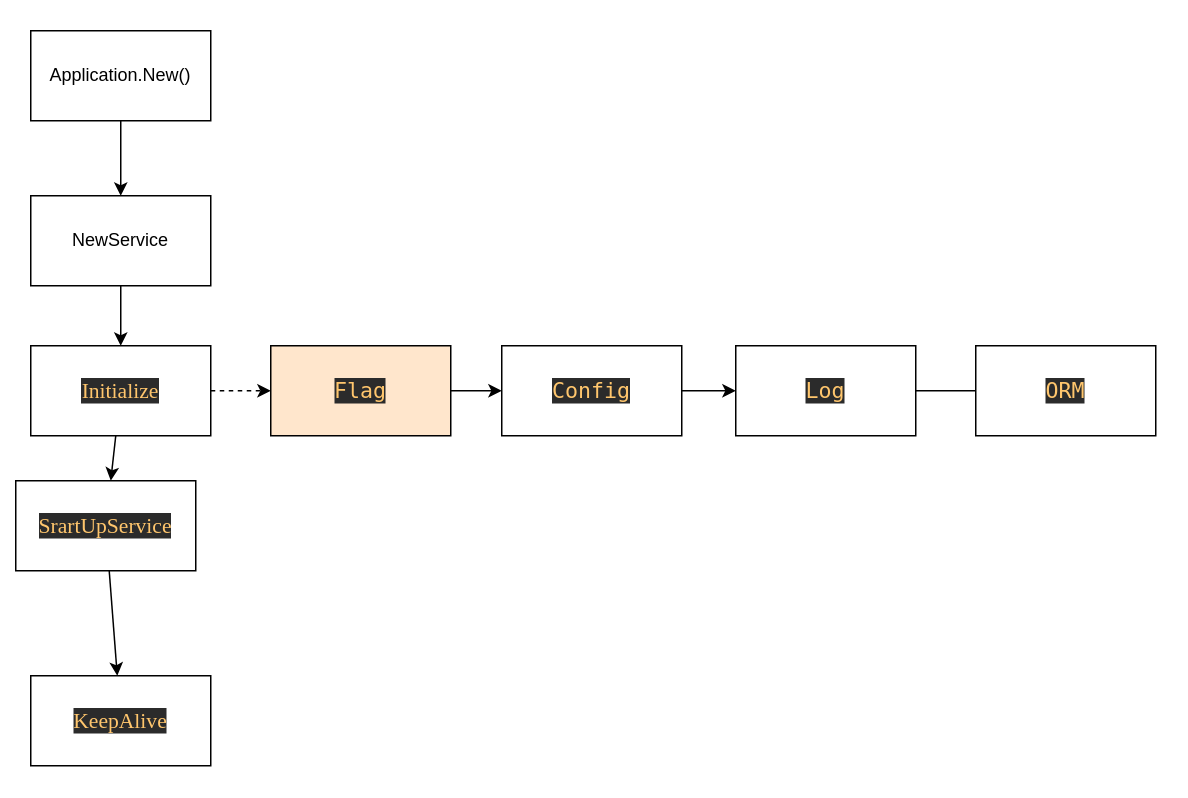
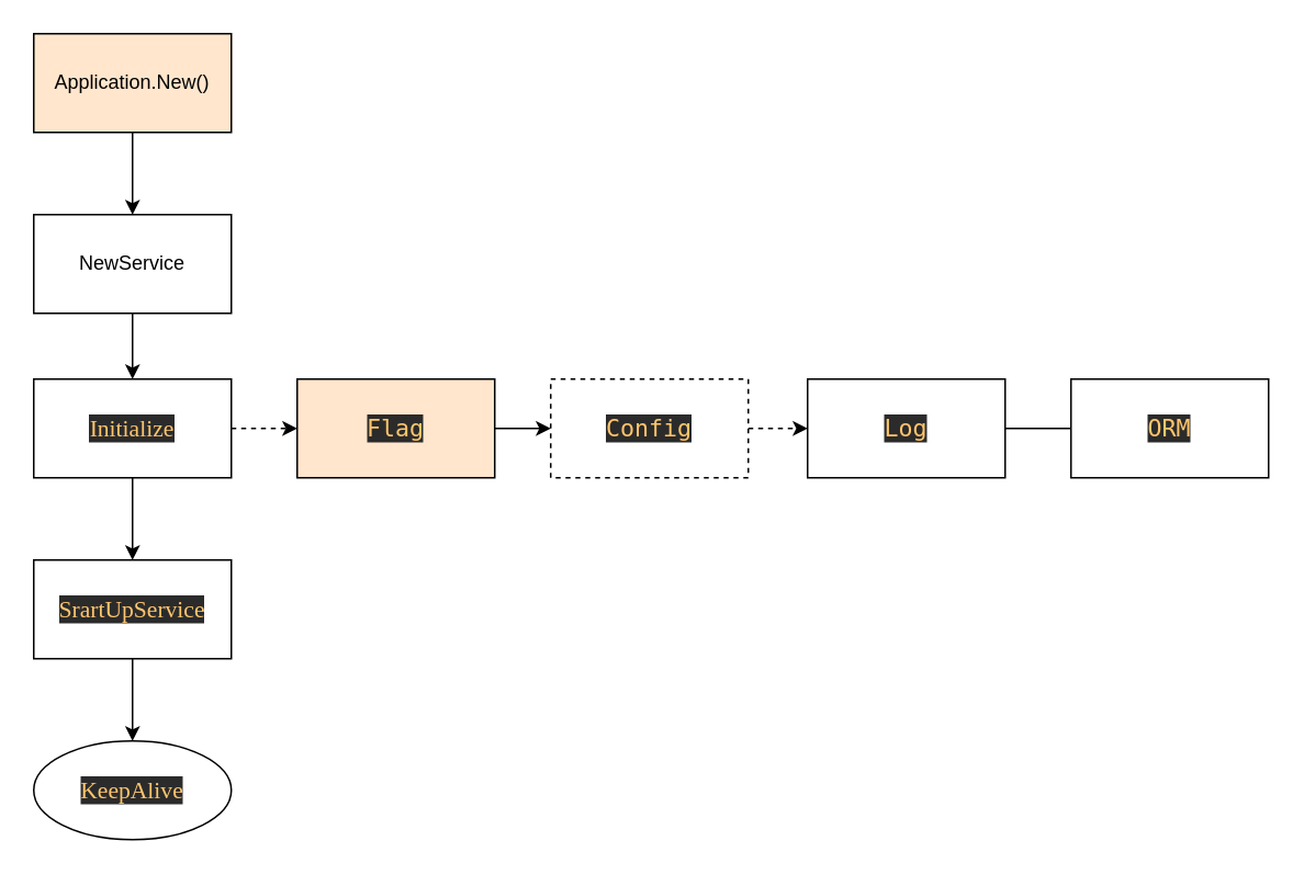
- <mxCell id="3" value="Application.New()" style="rounded=0;whiteSpace=wrap;html=1;" vertex="1" parent="1"><mxGeometry x="20" y="20" width="120" height="60" as="geometry" /></mxCell>
+ <mxCell id="3" value="Application.New()" style="rounded=0;whiteSpace=wrap;html=1;fillColor=#ffe6cc;" vertex="1" parent="1"><mxGeometry x="20" y="20" width="120" height="60" as="geometry" /></mxCell>
- <mxCell id="12" value="&lt;pre style=&quot;background-color: rgb(43 , 43 , 43) ; font-size: 10.8pt&quot;&gt;&lt;font color=&quot;#ffc66d&quot;&gt;Config&lt;/font&gt;&lt;/pre&gt;" style="rounded=0;whiteSpace=wrap;html=1;" vertex="1" parent="1"><mxGeometry x="334" y="230" width="120" height="60" as="geometry" /></mxCell>
+ <mxCell id="12" value="&lt;pre style=&quot;background-color: rgb(43 , 43 , 43) ; font-size: 10.8pt&quot;&gt;&lt;font color=&quot;#ffc66d&quot;&gt;Config&lt;/font&gt;&lt;/pre&gt;" style="rounded=0;whiteSpace=wrap;html=1;dashed=1;" vertex="1" parent="1"><mxGeometry x="334" y="230" width="120" height="60" as="geometry" /></mxCell>
- <mxCell id="11" value="" style="edgeStyle=none;html=1;" edge="1" parent="1" source="12" target="14"><mxGeometry relative="1" as="geometry" /></mxCell>
+ <mxCell id="11" value="" style="edgeStyle=none;html=1;dashed=1;" edge="1" parent="1" source="12" target="14"><mxGeometry relative="1" as="geometry" /></mxCell>
- <mxCell id="17" value="&lt;pre style=&quot;background-color: #2b2b2b ; color: #a9b7c6 ; font-family: &amp;#34;宋体&amp;#34; ; font-size: 10.8pt&quot;&gt;&lt;span style=&quot;color: #ffc66d&quot;&gt;SrartUpService&lt;/span&gt;&lt;/pre&gt;" style="rounded=0;whiteSpace=wrap;html=1;" vertex="1" parent="1"><mxGeometry x="10" y="320" width="120" height="60" as="geometry" /></mxCell>
+ <mxCell id="17" value="&lt;pre style=&quot;background-color: #2b2b2b ; color: #a9b7c6 ; font-family: &amp;#34;宋体&amp;#34; ; font-size: 10.8pt&quot;&gt;&lt;span style=&quot;color: #ffc66d&quot;&gt;SrartUpService&lt;/span&gt;&lt;/pre&gt;" style="rounded=0;whiteSpace=wrap;html=1;" vertex="1" parent="1"><mxGeometry x="20" y="340" width="120" height="60" as="geometry" /></mxCell>
- <mxCell id="18" value="&lt;pre style=&quot;background-color: #2b2b2b ; color: #a9b7c6 ; font-family: &amp;#34;宋体&amp;#34; ; font-size: 10.8pt&quot;&gt;&lt;span style=&quot;color: #ffc66d&quot;&gt;KeepAlive&lt;/span&gt;&lt;/pre&gt;" style="rounded=0;whiteSpace=wrap;html=1;" vertex="1" parent="1"><mxGeometry x="20" y="450" width="120" height="60" as="geometry" /></mxCell>
+ <mxCell id="18" value="&lt;pre style=&quot;background-color: #2b2b2b ; color: #a9b7c6 ; font-family: &amp;#34;宋体&amp;#34; ; font-size: 10.8pt&quot;&gt;&lt;span style=&quot;color: #ffc66d&quot;&gt;KeepAlive&lt;/span&gt;&lt;/pre&gt;" style="ellipse;whiteSpace=wrap;html=1;" vertex="1" parent="1"><mxGeometry x="20" y="450" width="120" height="60" as="geometry" /></mxCell>
